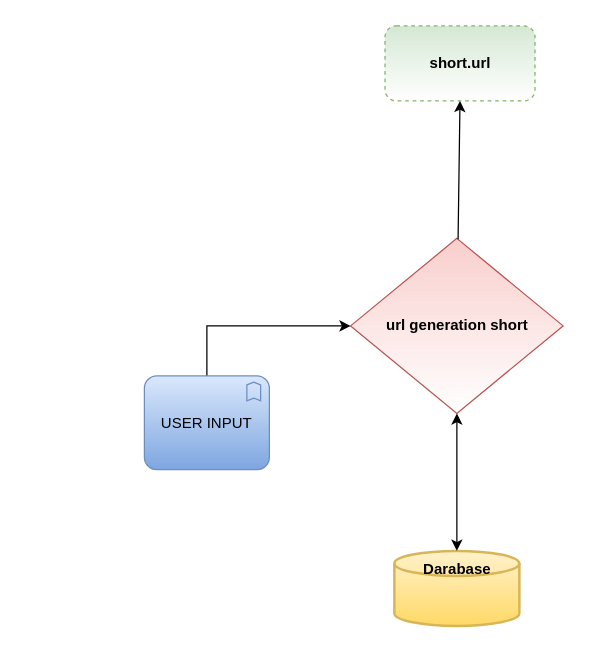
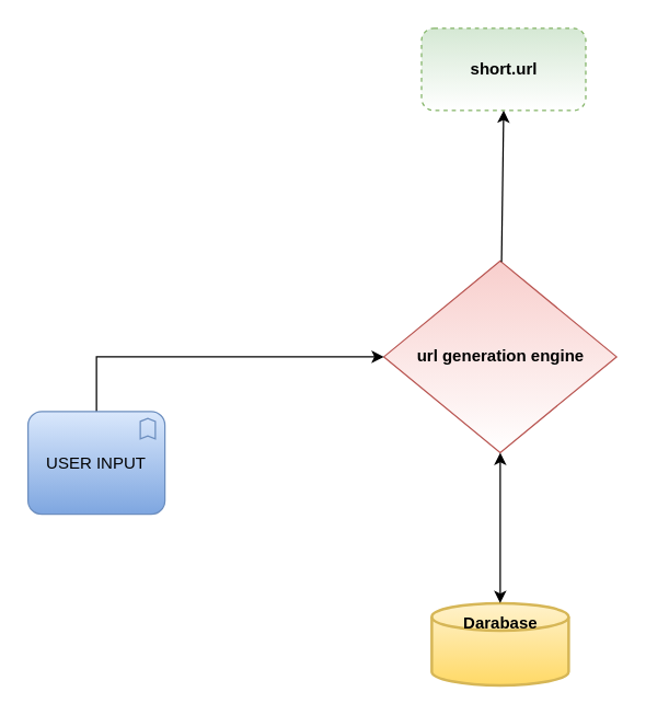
- <mxCell id="7" value="url generation short" style="text;html=1;resizable=0;autosize=1;align=center;verticalAlign=middle;points=[];fillColor=none;strokeColor=none;rounded=0;fontStyle=1" vertex="1" parent="1"><mxGeometry x="295" y="250" width="140" height="20" as="geometry" /></mxCell>
+ <mxCell id="7" value="url generation engine" style="text;html=1;resizable=0;autosize=1;align=center;verticalAlign=middle;points=[];fillColor=none;strokeColor=none;rounded=0;fontStyle=1" vertex="1" parent="1"><mxGeometry x="295" y="250" width="140" height="20" as="geometry" /></mxCell>
- <mxCell id="10" value="USER INPUT" style="html=1;outlineConnect=0;whiteSpace=wrap;fillColor=#dae8fc;shape=mxgraph.archimate.business;busType=function;gradientColor=#7ea6e0;strokeColor=#6c8ebf;" vertex="1" parent="1"><mxGeometry x="115" y="300" width="100" height="75" as="geometry" /></mxCell>
+ <mxCell id="10" value="USER INPUT" style="html=1;outlineConnect=0;whiteSpace=wrap;fillColor=#dae8fc;shape=mxgraph.archimate.business;busType=function;gradientColor=#7ea6e0;strokeColor=#6c8ebf;" vertex="1" parent="1"><mxGeometry x="20" y="300" width="100" height="75" as="geometry" /></mxCell>
